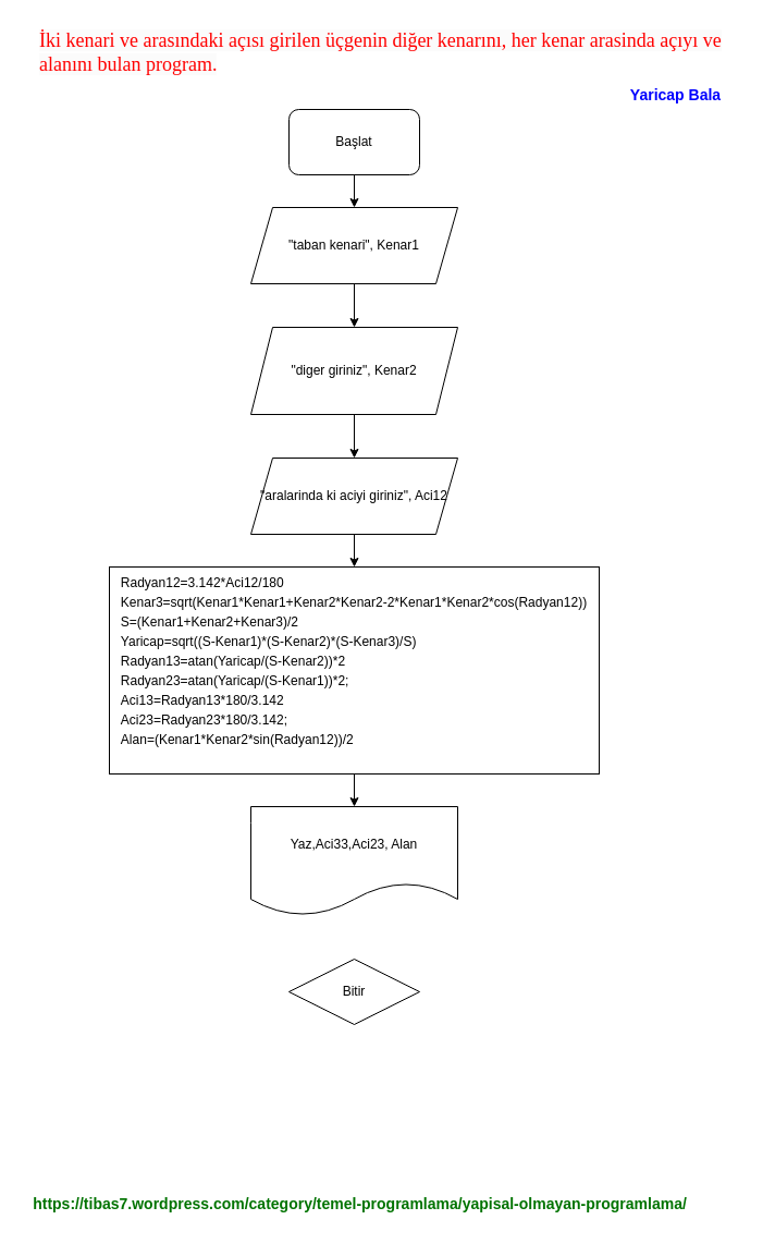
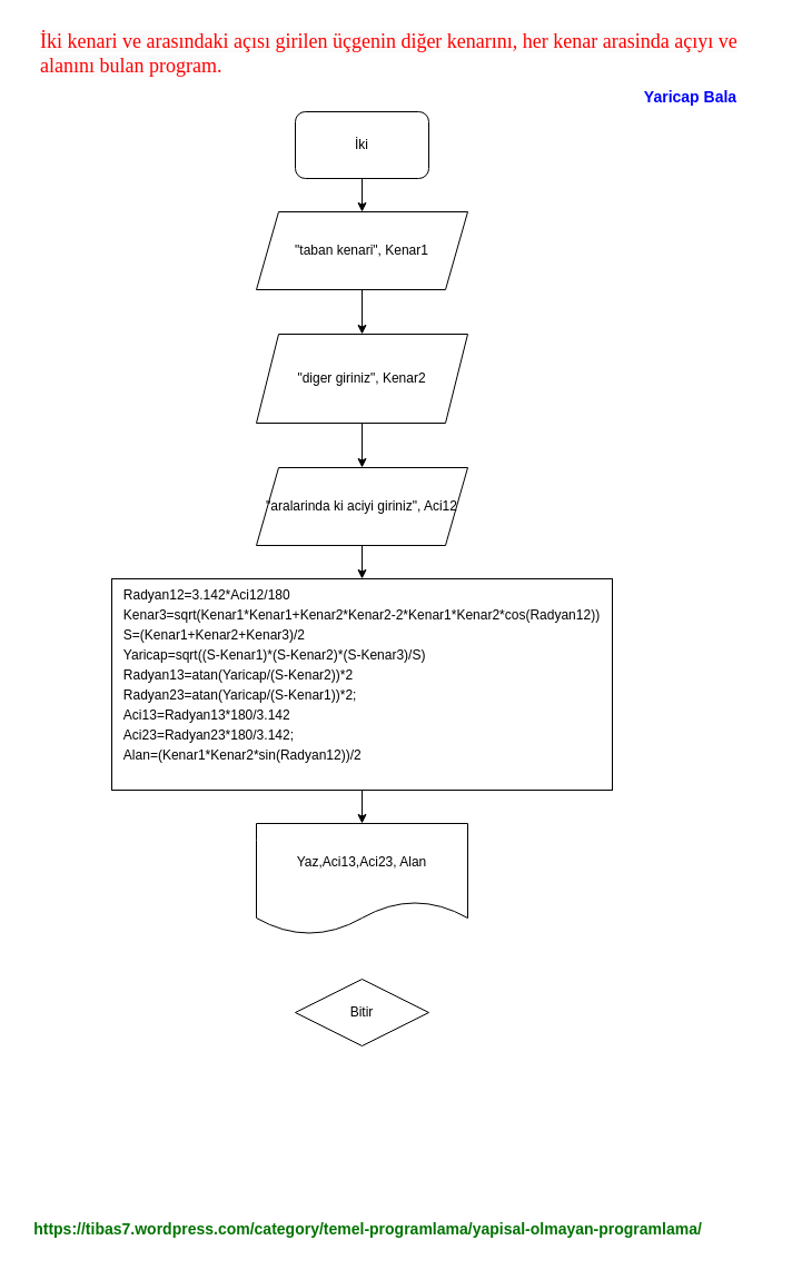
- <mxCell id="3" value="Başlat" style="rounded=1;whiteSpace=wrap;html=1;" parent="1" vertex="1"><mxGeometry x="265" y="100" width="120" height="60" as="geometry" /></mxCell>
+ <mxCell id="3" value="İki" style="rounded=1;whiteSpace=wrap;html=1;" parent="1" vertex="1"><mxGeometry x="265" y="100" width="120" height="60" as="geometry" /></mxCell>
- <mxCell id="7" value="Yaz,Aci33,Aci23, Alan" style="shape=document;whiteSpace=wrap;html=1;boundedLbl=1;" parent="1" vertex="1"><mxGeometry x="230" y="740" width="190" height="100" as="geometry" /></mxCell>
+ <mxCell id="7" value="Yaz,Aci13,Aci23, Alan" style="shape=document;whiteSpace=wrap;html=1;boundedLbl=1;" parent="1" vertex="1"><mxGeometry x="230" y="740" width="190" height="100" as="geometry" /></mxCell>
